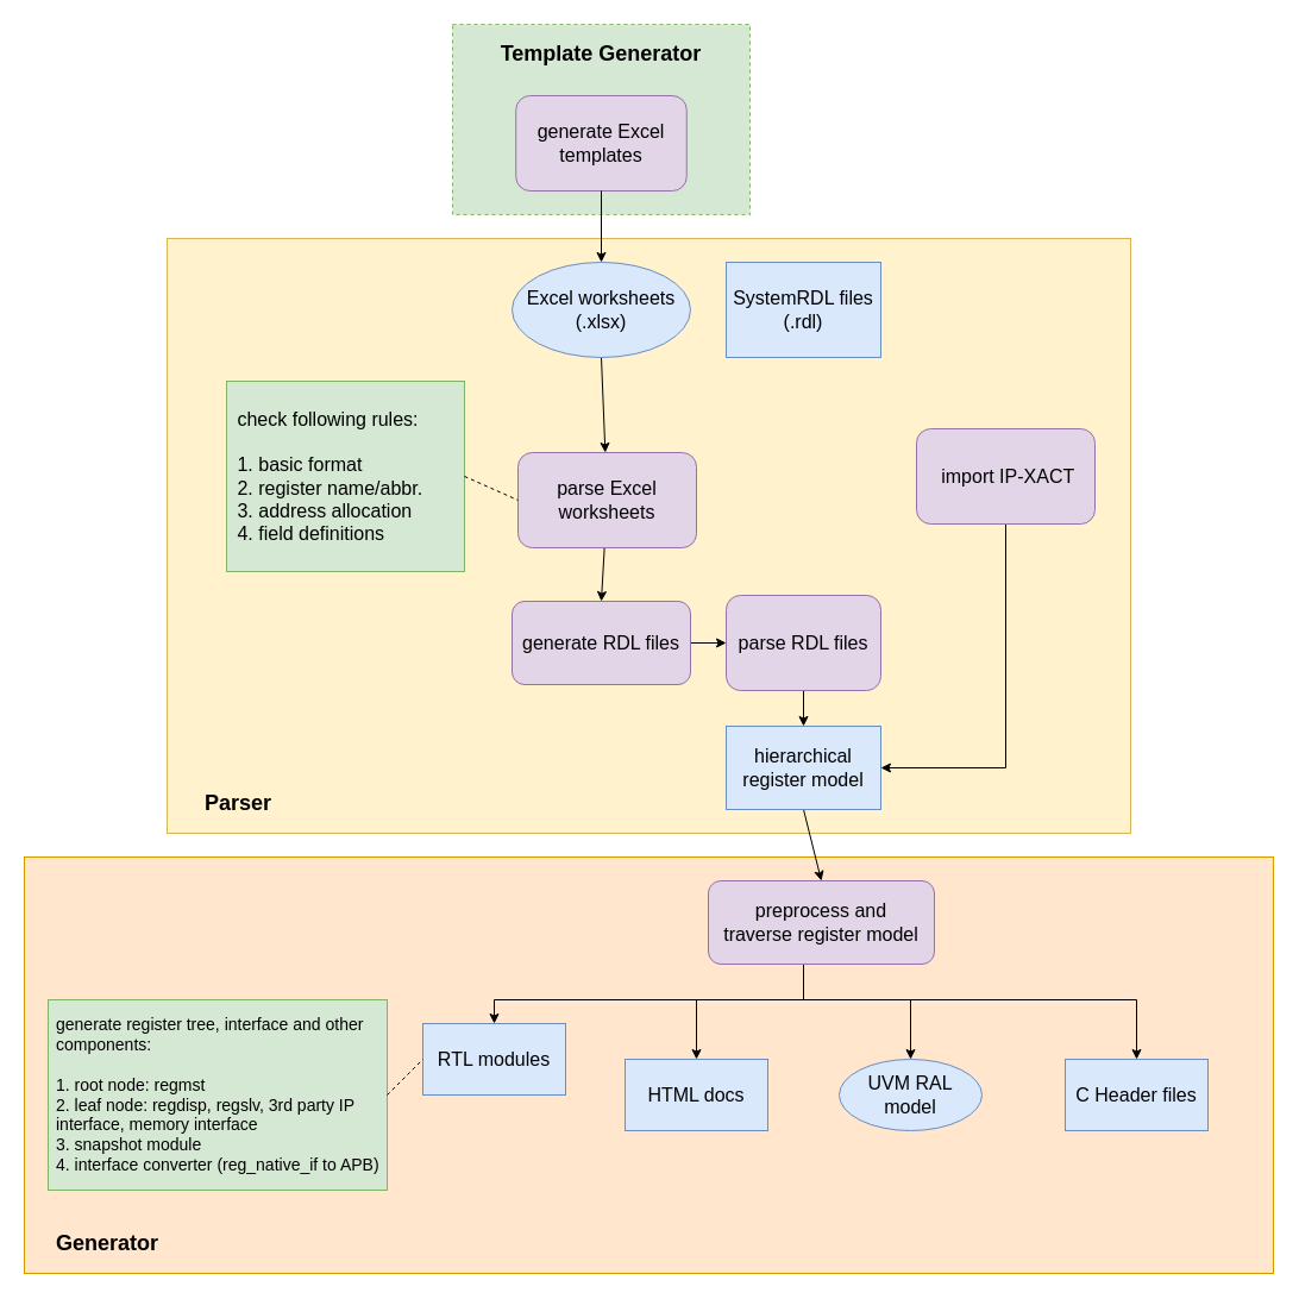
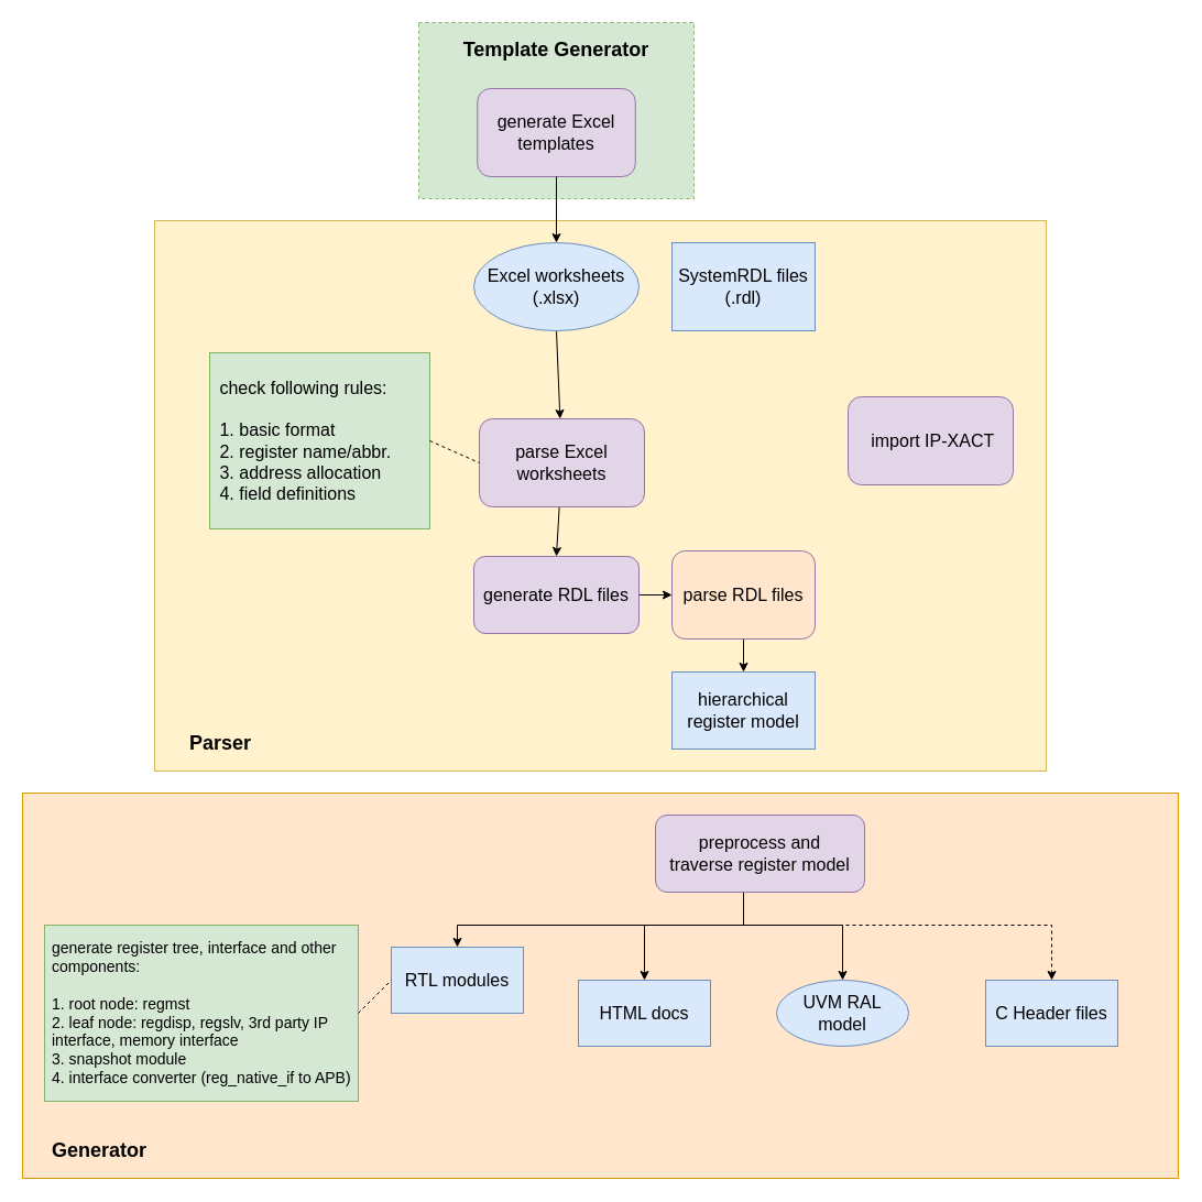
- <mxCell id="15" value="parse RDL files" style="rounded=1;whiteSpace=wrap;html=1;fontSize=16;fontStyle=0;fillColor=#e1d5e7;strokeColor=#9673a6;strokeWidth=1;" parent="1" vertex="1"><mxGeometry x="610" y="500" width="130" height="80" as="geometry" /></mxCell>
+ <mxCell id="15" value="parse RDL files" style="rounded=1;whiteSpace=wrap;html=1;fontSize=16;fontStyle=0;fillColor=#ffe6cc;strokeColor=#9673a6;strokeWidth=1;" parent="1" vertex="1"><mxGeometry x="610" y="500" width="130" height="80" as="geometry" /></mxCell>
- <mxCell id="34" style="edgeStyle=orthogonalEdgeStyle;rounded=0;html=1;exitX=0.5;exitY=1;exitDx=0;exitDy=0;entryX=1;entryY=0.5;entryDx=0;entryDy=0;fontSize=18;strokeWidth=1;" parent="1" source="35" target="20" edge="1"><mxGeometry relative="1" as="geometry" /></mxCell>
- <mxCell id="19" style="edgeStyle=none;html=1;exitX=0.5;exitY=1;exitDx=0;exitDy=0;fontSize=16;entryX=0.5;entryY=0;entryDx=0;entryDy=0;fontStyle=0;strokeWidth=1;" parent="1" source="20" target="29" edge="1"><mxGeometry relative="1" as="geometry"><mxPoint x="665" y="740" as="targetPoint" /></mxGeometry></mxCell>
- <mxCell id="28" style="edgeStyle=orthogonalEdgeStyle;rounded=0;html=1;exitX=0.5;exitY=1;exitDx=0;exitDy=0;entryX=0.5;entryY=0;entryDx=0;entryDy=0;fontSize=16;fontStyle=0;strokeWidth=1;" parent="1" source="29" target="22" edge="1"><mxGeometry relative="1" as="geometry"><Array as="points"><mxPoint x="675" y="840" /><mxPoint x="955" y="840" /></Array></mxGeometry></mxCell>
+ <mxCell id="28" style="edgeStyle=orthogonalEdgeStyle;rounded=0;html=1;exitX=0.5;exitY=1;exitDx=0;exitDy=0;entryX=0.5;entryY=0;entryDx=0;entryDy=0;fontSize=16;fontStyle=0;strokeWidth=1;dashed=1;" parent="1" source="29" target="22" edge="1"><mxGeometry relative="1" as="geometry"><Array as="points"><mxPoint x="675" y="840" /><mxPoint x="955" y="840" /></Array></mxGeometry></mxCell>
